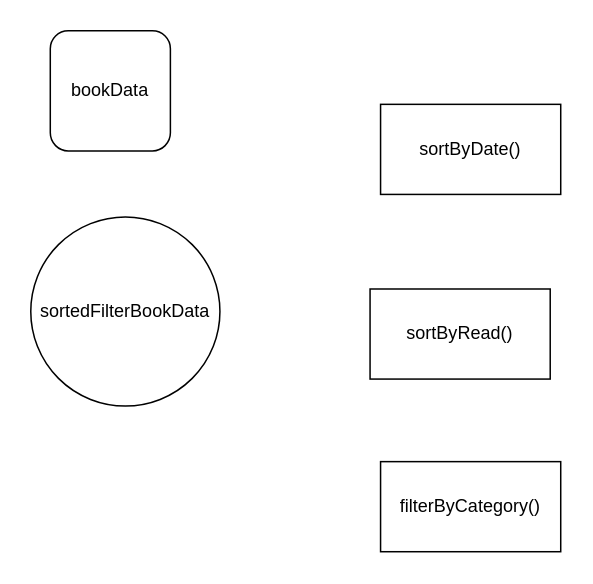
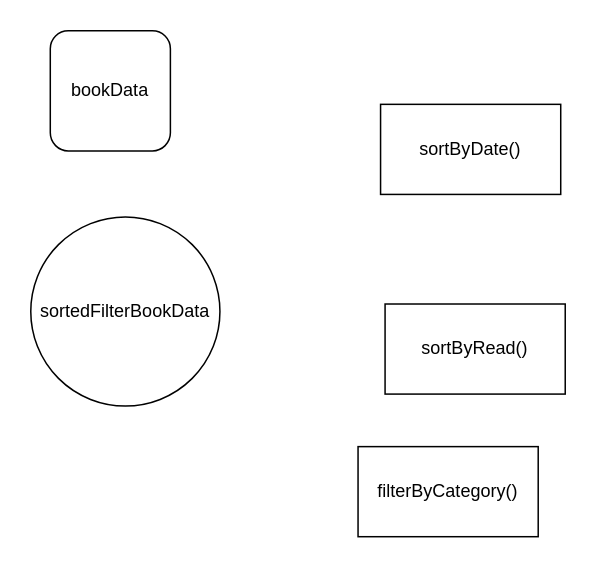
- <mxCell id="5" value="sortByRead()" style="rounded=0;whiteSpace=wrap;html=1;" vertex="1" parent="1"><mxGeometry x="246" y="192" width="120" height="60" as="geometry" /></mxCell>
+ <mxCell id="5" value="sortByRead()" style="rounded=0;whiteSpace=wrap;html=1;" vertex="1" parent="1"><mxGeometry x="256" y="202" width="120" height="60" as="geometry" /></mxCell>
- <mxCell id="6" value="filterByCategory()" style="rounded=0;whiteSpace=wrap;html=1;" vertex="1" parent="1"><mxGeometry x="253" y="307" width="120" height="60" as="geometry" /></mxCell>
+ <mxCell id="6" value="filterByCategory()" style="rounded=0;whiteSpace=wrap;html=1;" vertex="1" parent="1"><mxGeometry x="238" y="297" width="120" height="60" as="geometry" /></mxCell>
